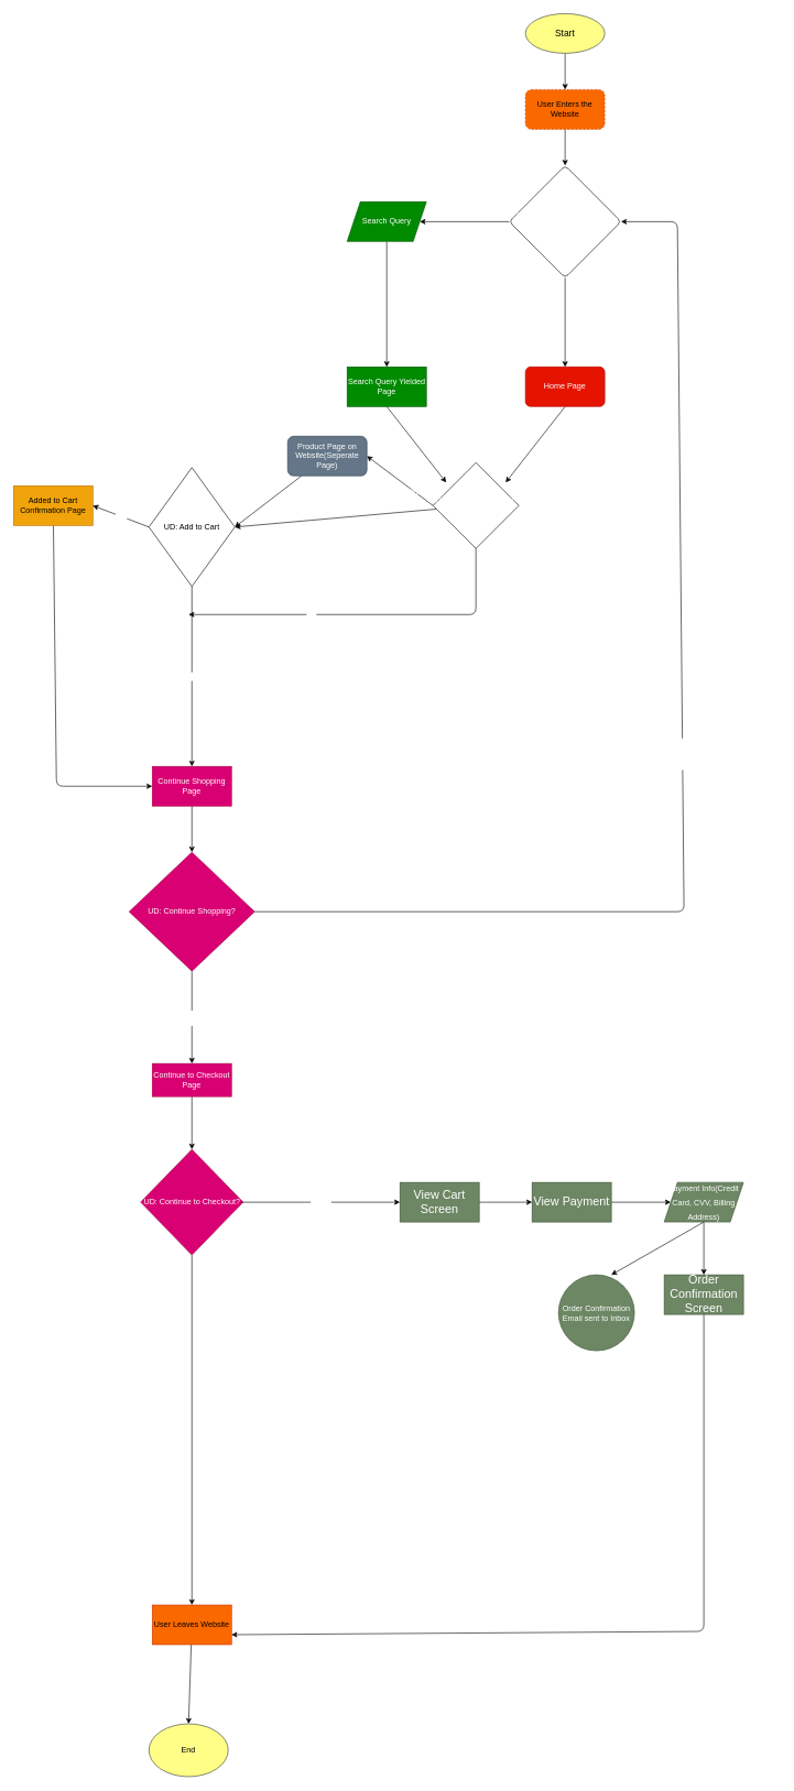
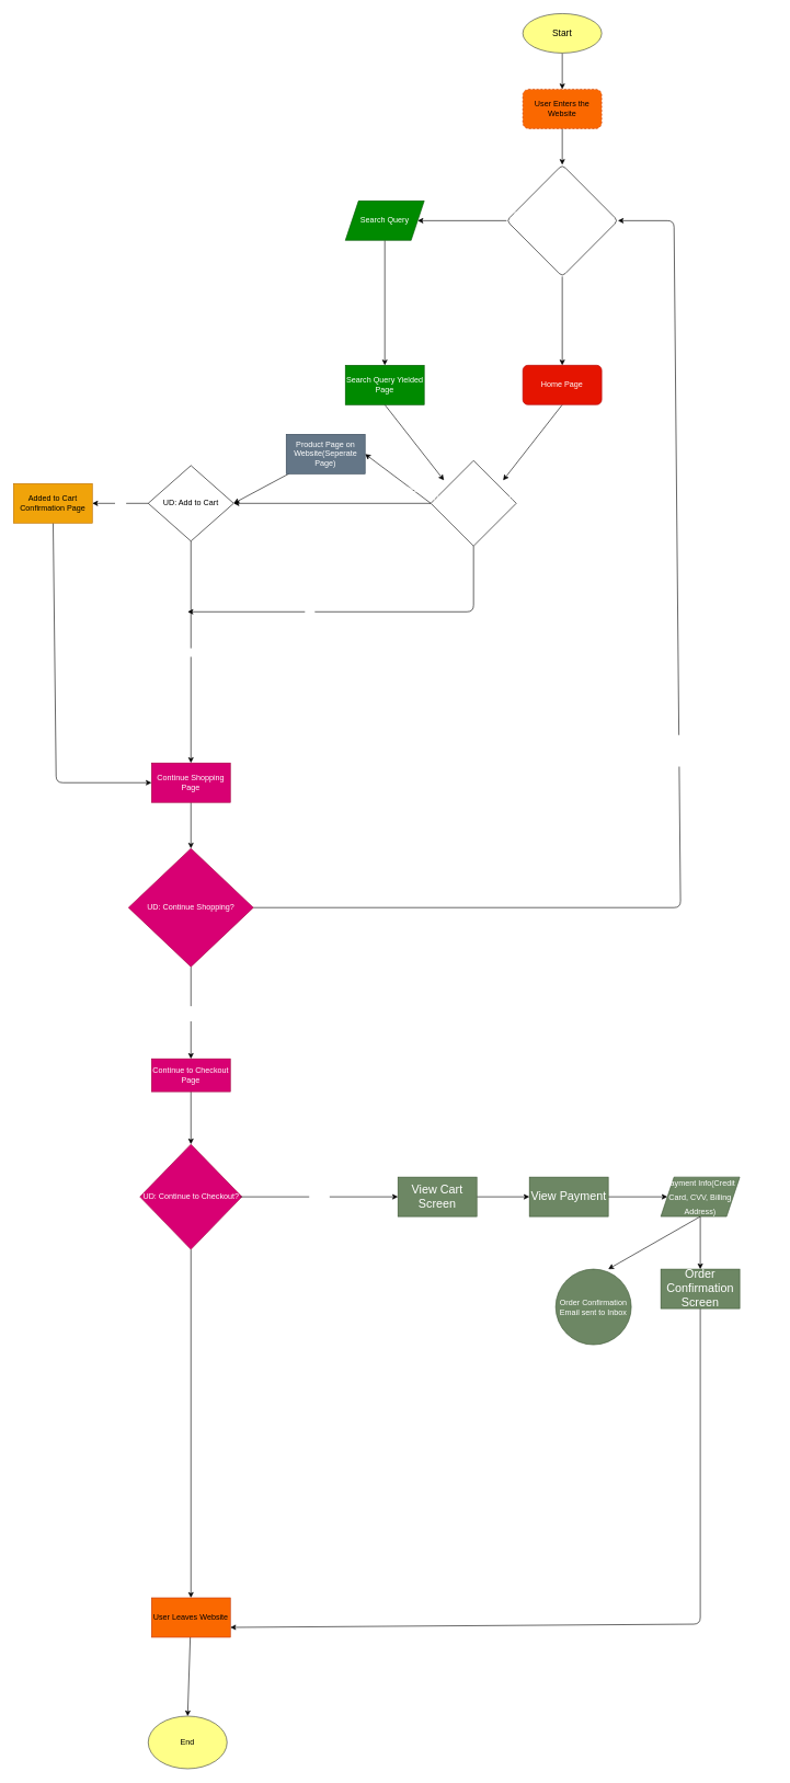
- <mxCell id="24" value="Product Page on Website(Seperate Page)" style="whiteSpace=wrap;html=1;fontColor=#ffffff;fillColor=#647687;strokeColor=#314354;rounded=1;" vertex="1" parent="1"><mxGeometry x="435" y="660" width="120" height="60" as="geometry" /></mxCell>
+ <mxCell id="24" value="Product Page on Website(Seperate Page)" style="rounded=0;whiteSpace=wrap;html=1;fontColor=#ffffff;fillColor=#647687;strokeColor=#314354;" vertex="1" parent="1"><mxGeometry x="435" y="660" width="120" height="60" as="geometry" /></mxCell>
- <mxCell id="25" value="UD: Add to Cart" style="rhombus;whiteSpace=wrap;html=1;rounded=0;" vertex="1" parent="1"><mxGeometry x="225" y="707.5" width="130" height="180" as="geometry" /></mxCell>
+ <mxCell id="25" value="UD: Add to Cart" style="rhombus;whiteSpace=wrap;html=1;rounded=0;" vertex="1" parent="1"><mxGeometry x="225" y="707.5" width="130" height="115" as="geometry" /></mxCell>
